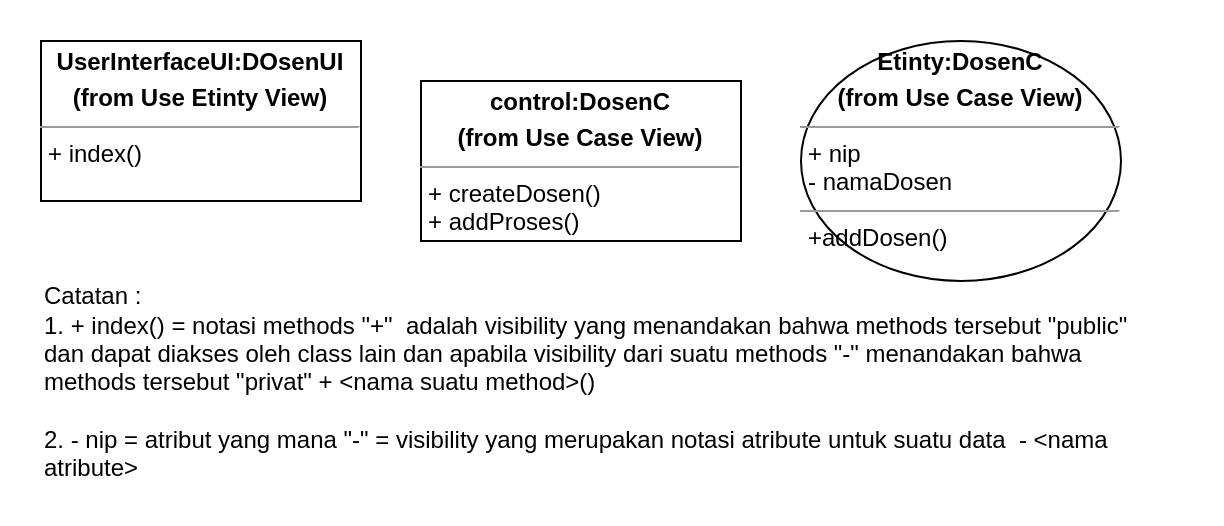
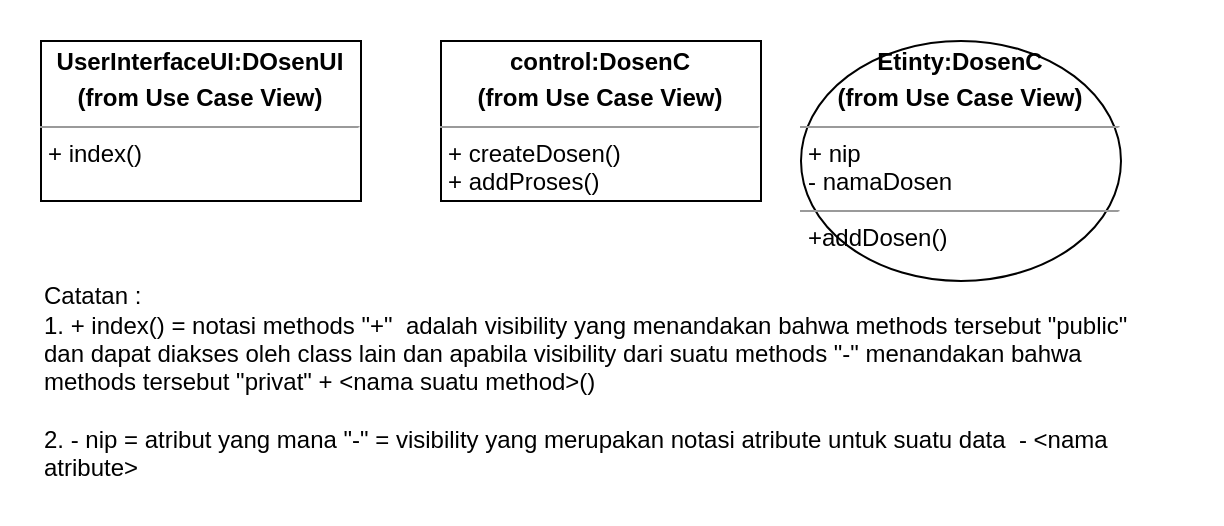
- <mxCell id="3" value="&lt;p style=&quot;margin:0px;margin-top:4px;text-align:center;&quot;&gt;&lt;b&gt;UserInterfaceUI:DOsenUI&lt;/b&gt;&lt;/p&gt;&lt;p style=&quot;margin:0px;margin-top:4px;text-align:center;&quot;&gt;&lt;b&gt;(from Use Etinty View)&lt;/b&gt;&lt;/p&gt;&lt;hr size=&quot;1&quot;&gt;&lt;p style=&quot;margin:0px;margin-left:4px;&quot;&gt;+ index()&lt;/p&gt;" style="verticalAlign=top;align=left;overflow=fill;fontSize=12;fontFamily=Helvetica;html=1;whiteSpace=wrap;" vertex="1" parent="2"><mxGeometry width="160" height="80" as="geometry" /></mxCell>
+ <mxCell id="3" value="&lt;p style=&quot;margin:0px;margin-top:4px;text-align:center;&quot;&gt;&lt;b&gt;UserInterfaceUI:DOsenUI&lt;/b&gt;&lt;/p&gt;&lt;p style=&quot;margin:0px;margin-top:4px;text-align:center;&quot;&gt;&lt;b&gt;(from Use Case View)&lt;/b&gt;&lt;/p&gt;&lt;hr size=&quot;1&quot;&gt;&lt;p style=&quot;margin:0px;margin-left:4px;&quot;&gt;+ index()&lt;/p&gt;" style="verticalAlign=top;align=left;overflow=fill;fontSize=12;fontFamily=Helvetica;html=1;whiteSpace=wrap;" vertex="1" parent="2"><mxGeometry width="160" height="80" as="geometry" /></mxCell>
- <mxCell id="4" value="&lt;p style=&quot;margin:0px;margin-top:4px;text-align:center;&quot;&gt;&lt;b&gt;control:DosenC&lt;/b&gt;&lt;/p&gt;&lt;p style=&quot;margin:0px;margin-top:4px;text-align:center;&quot;&gt;&lt;b&gt;(from Use Case View)&lt;/b&gt;&lt;/p&gt;&lt;hr size=&quot;1&quot;&gt;&lt;p style=&quot;margin:0px;margin-left:4px;&quot;&gt;+ createDosen()&lt;/p&gt;&lt;p style=&quot;margin:0px;margin-left:4px;&quot;&gt;+ addProses()&lt;/p&gt;" style="verticalAlign=top;align=left;overflow=fill;fontSize=12;fontFamily=Helvetica;html=1;whiteSpace=wrap;" vertex="1" parent="2"><mxGeometry x="190" y="20" width="160" height="80" as="geometry" /></mxCell>
+ <mxCell id="4" value="&lt;p style=&quot;margin:0px;margin-top:4px;text-align:center;&quot;&gt;&lt;b&gt;control:DosenC&lt;/b&gt;&lt;/p&gt;&lt;p style=&quot;margin:0px;margin-top:4px;text-align:center;&quot;&gt;&lt;b&gt;(from Use Case View)&lt;/b&gt;&lt;/p&gt;&lt;hr size=&quot;1&quot;&gt;&lt;p style=&quot;margin:0px;margin-left:4px;&quot;&gt;+ createDosen()&lt;/p&gt;&lt;p style=&quot;margin:0px;margin-left:4px;&quot;&gt;+ addProses()&lt;/p&gt;" style="verticalAlign=top;align=left;overflow=fill;fontSize=12;fontFamily=Helvetica;html=1;whiteSpace=wrap;" vertex="1" parent="2"><mxGeometry x="200" width="160" height="80" as="geometry" /></mxCell>
